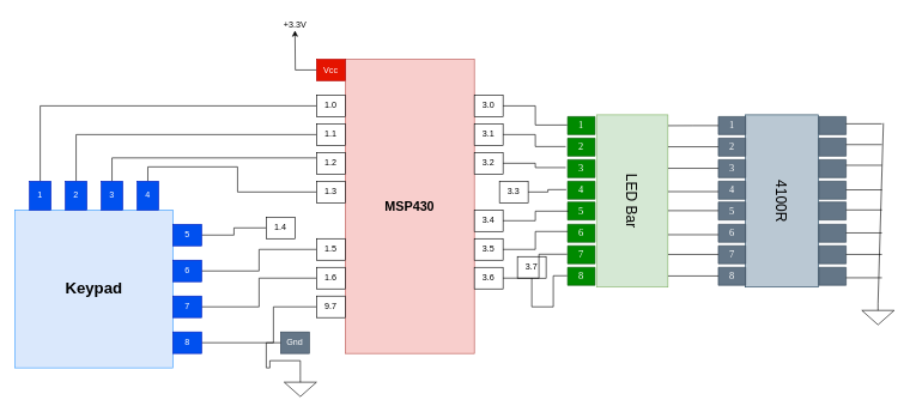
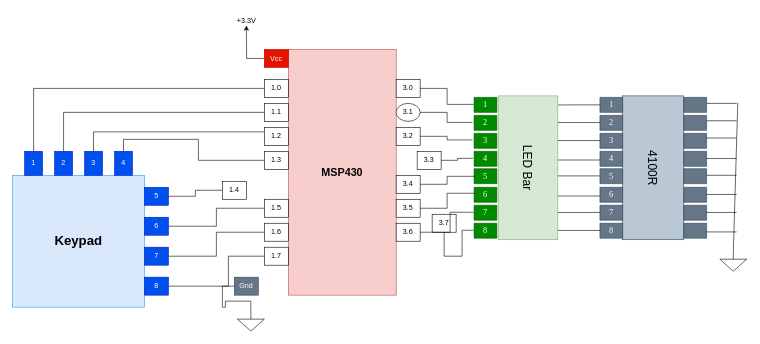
- <mxCell id="40" value="3.1" style="rounded=0;whiteSpace=wrap;html=1;" vertex="1" parent="1"><mxGeometry x="660" y="172" width="40" height="30" as="geometry" /></mxCell>
+ <mxCell id="40" value="3.1" style="ellipse;whiteSpace=wrap;html=1;" vertex="1" parent="1"><mxGeometry x="660" y="172" width="40" height="30" as="geometry" /></mxCell>
- <mxCell id="29" value="9.7" style="rounded=0;whiteSpace=wrap;html=1;" vertex="1" parent="1"><mxGeometry x="440" y="412" width="40" height="30" as="geometry" /></mxCell>
+ <mxCell id="29" value="1.7" style="rounded=0;whiteSpace=wrap;html=1;" vertex="1" parent="1"><mxGeometry x="440" y="412" width="40" height="30" as="geometry" /></mxCell>
